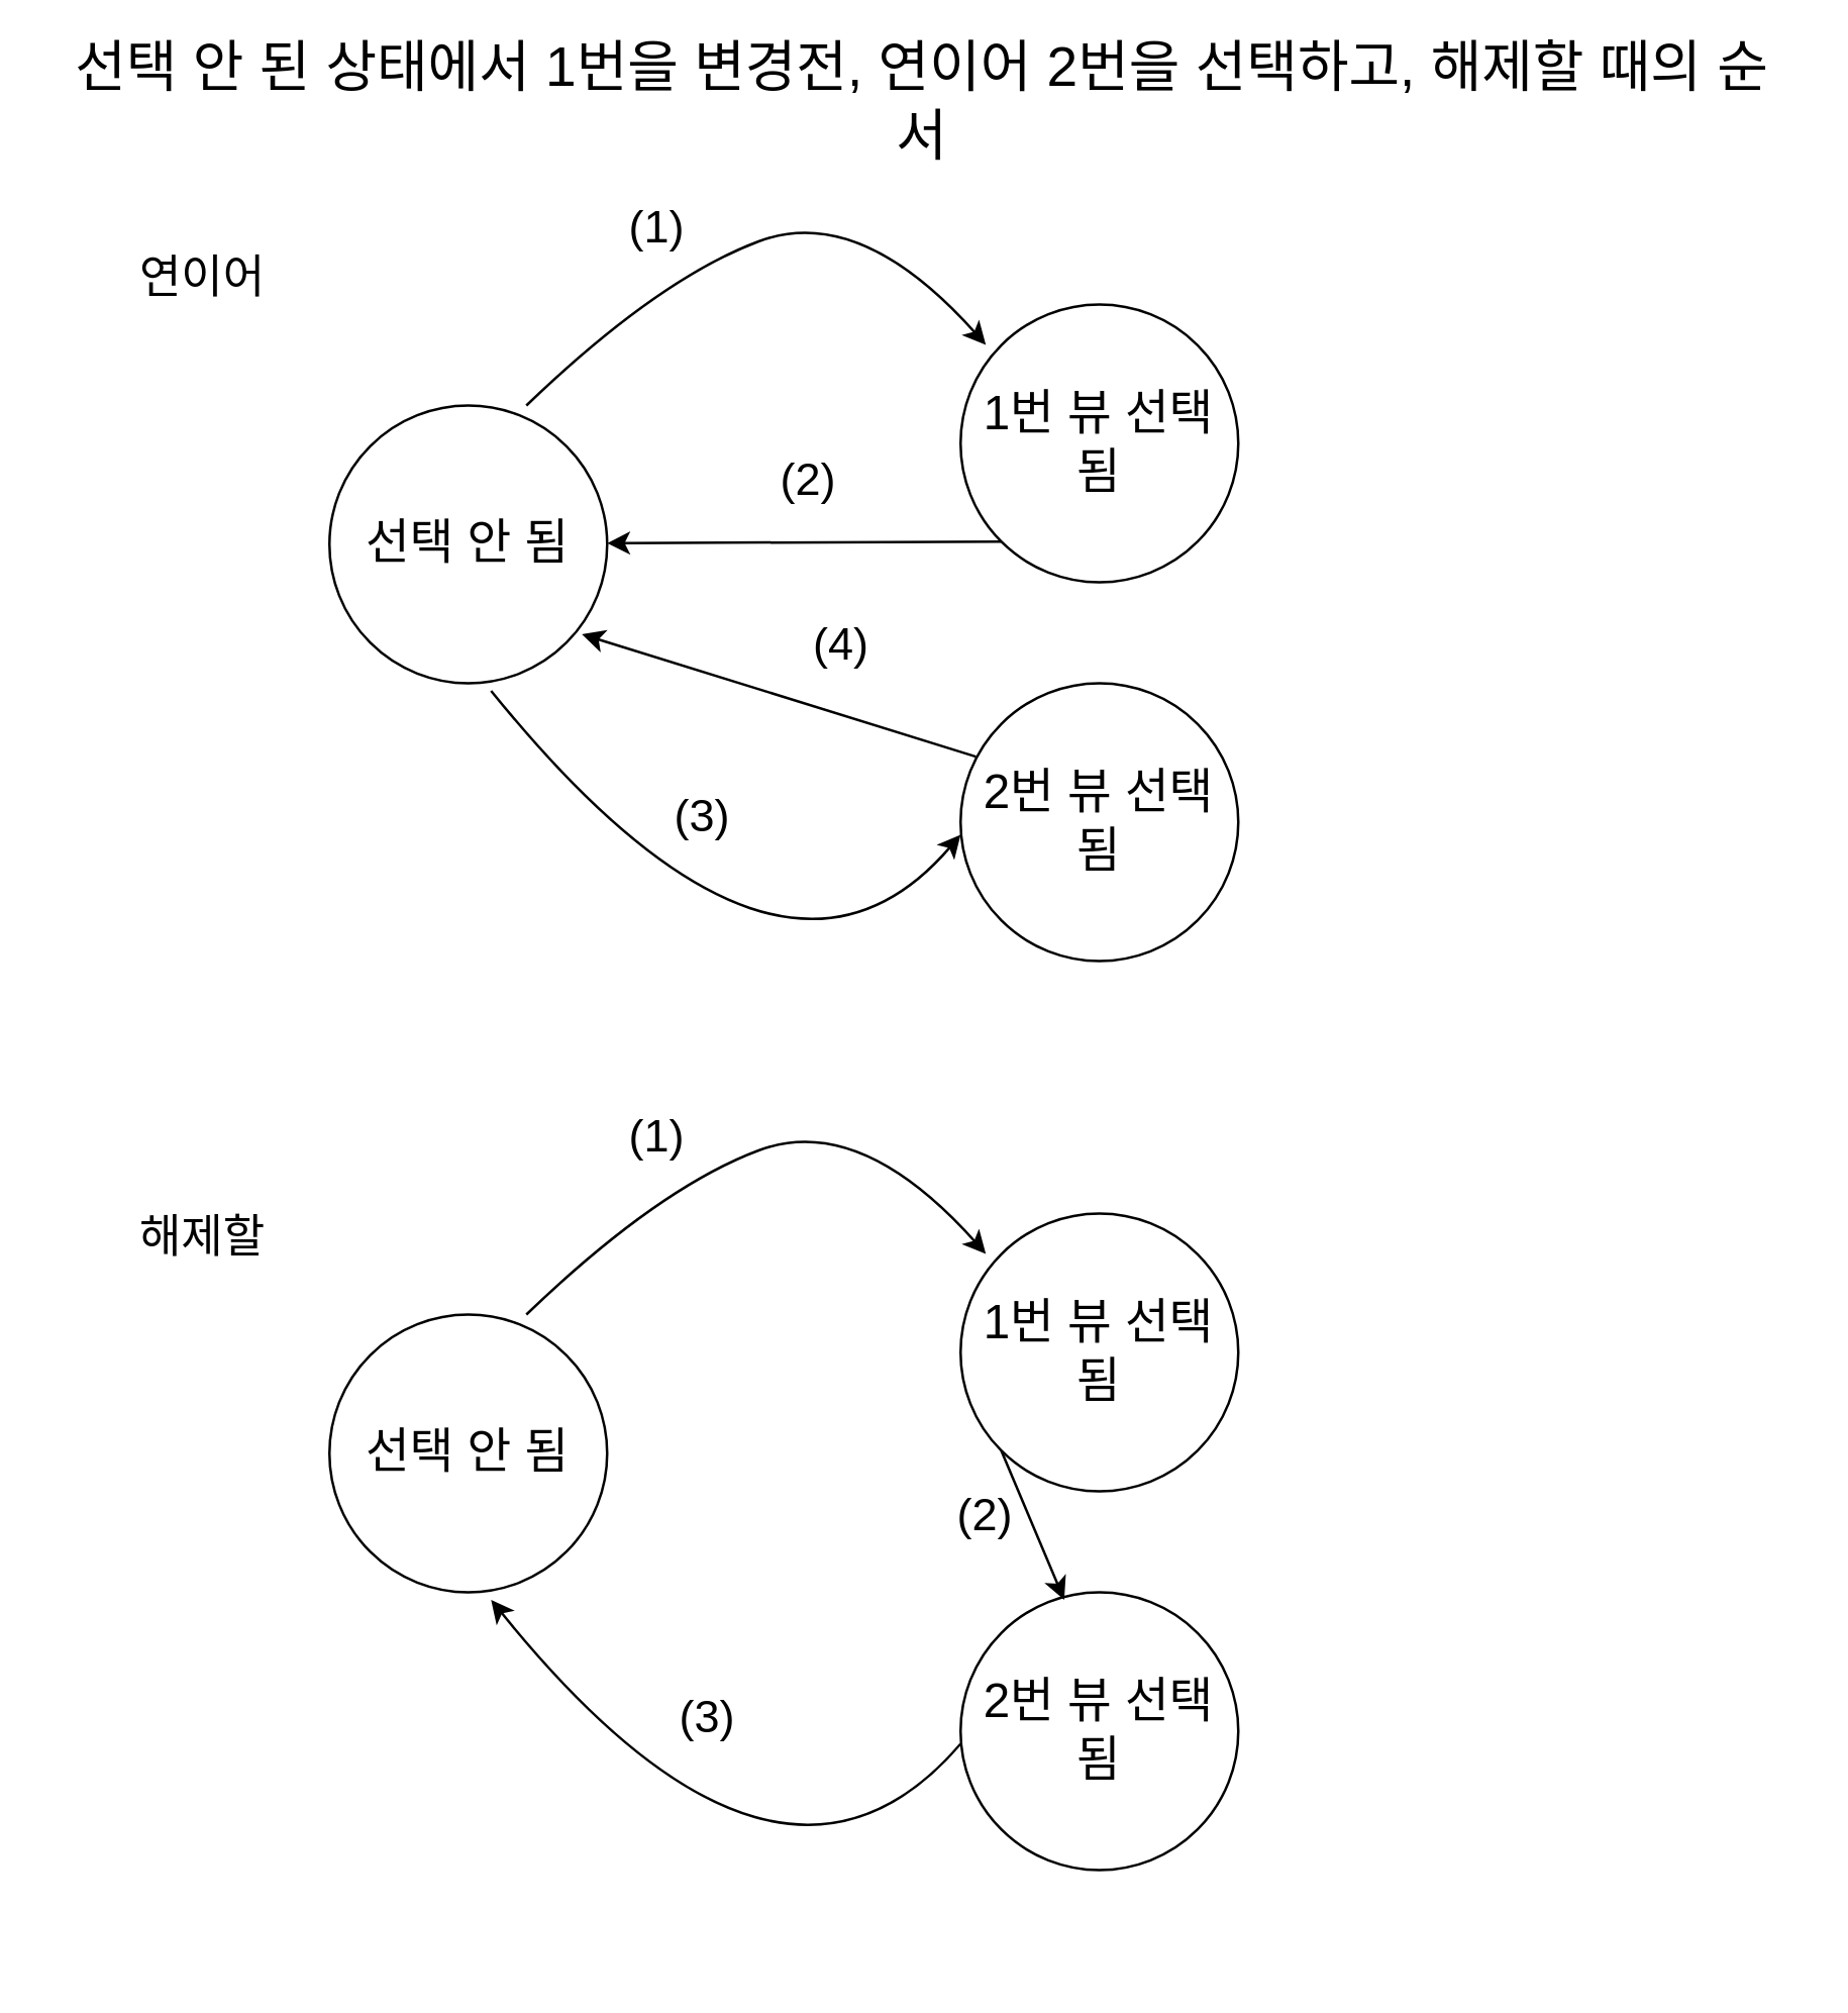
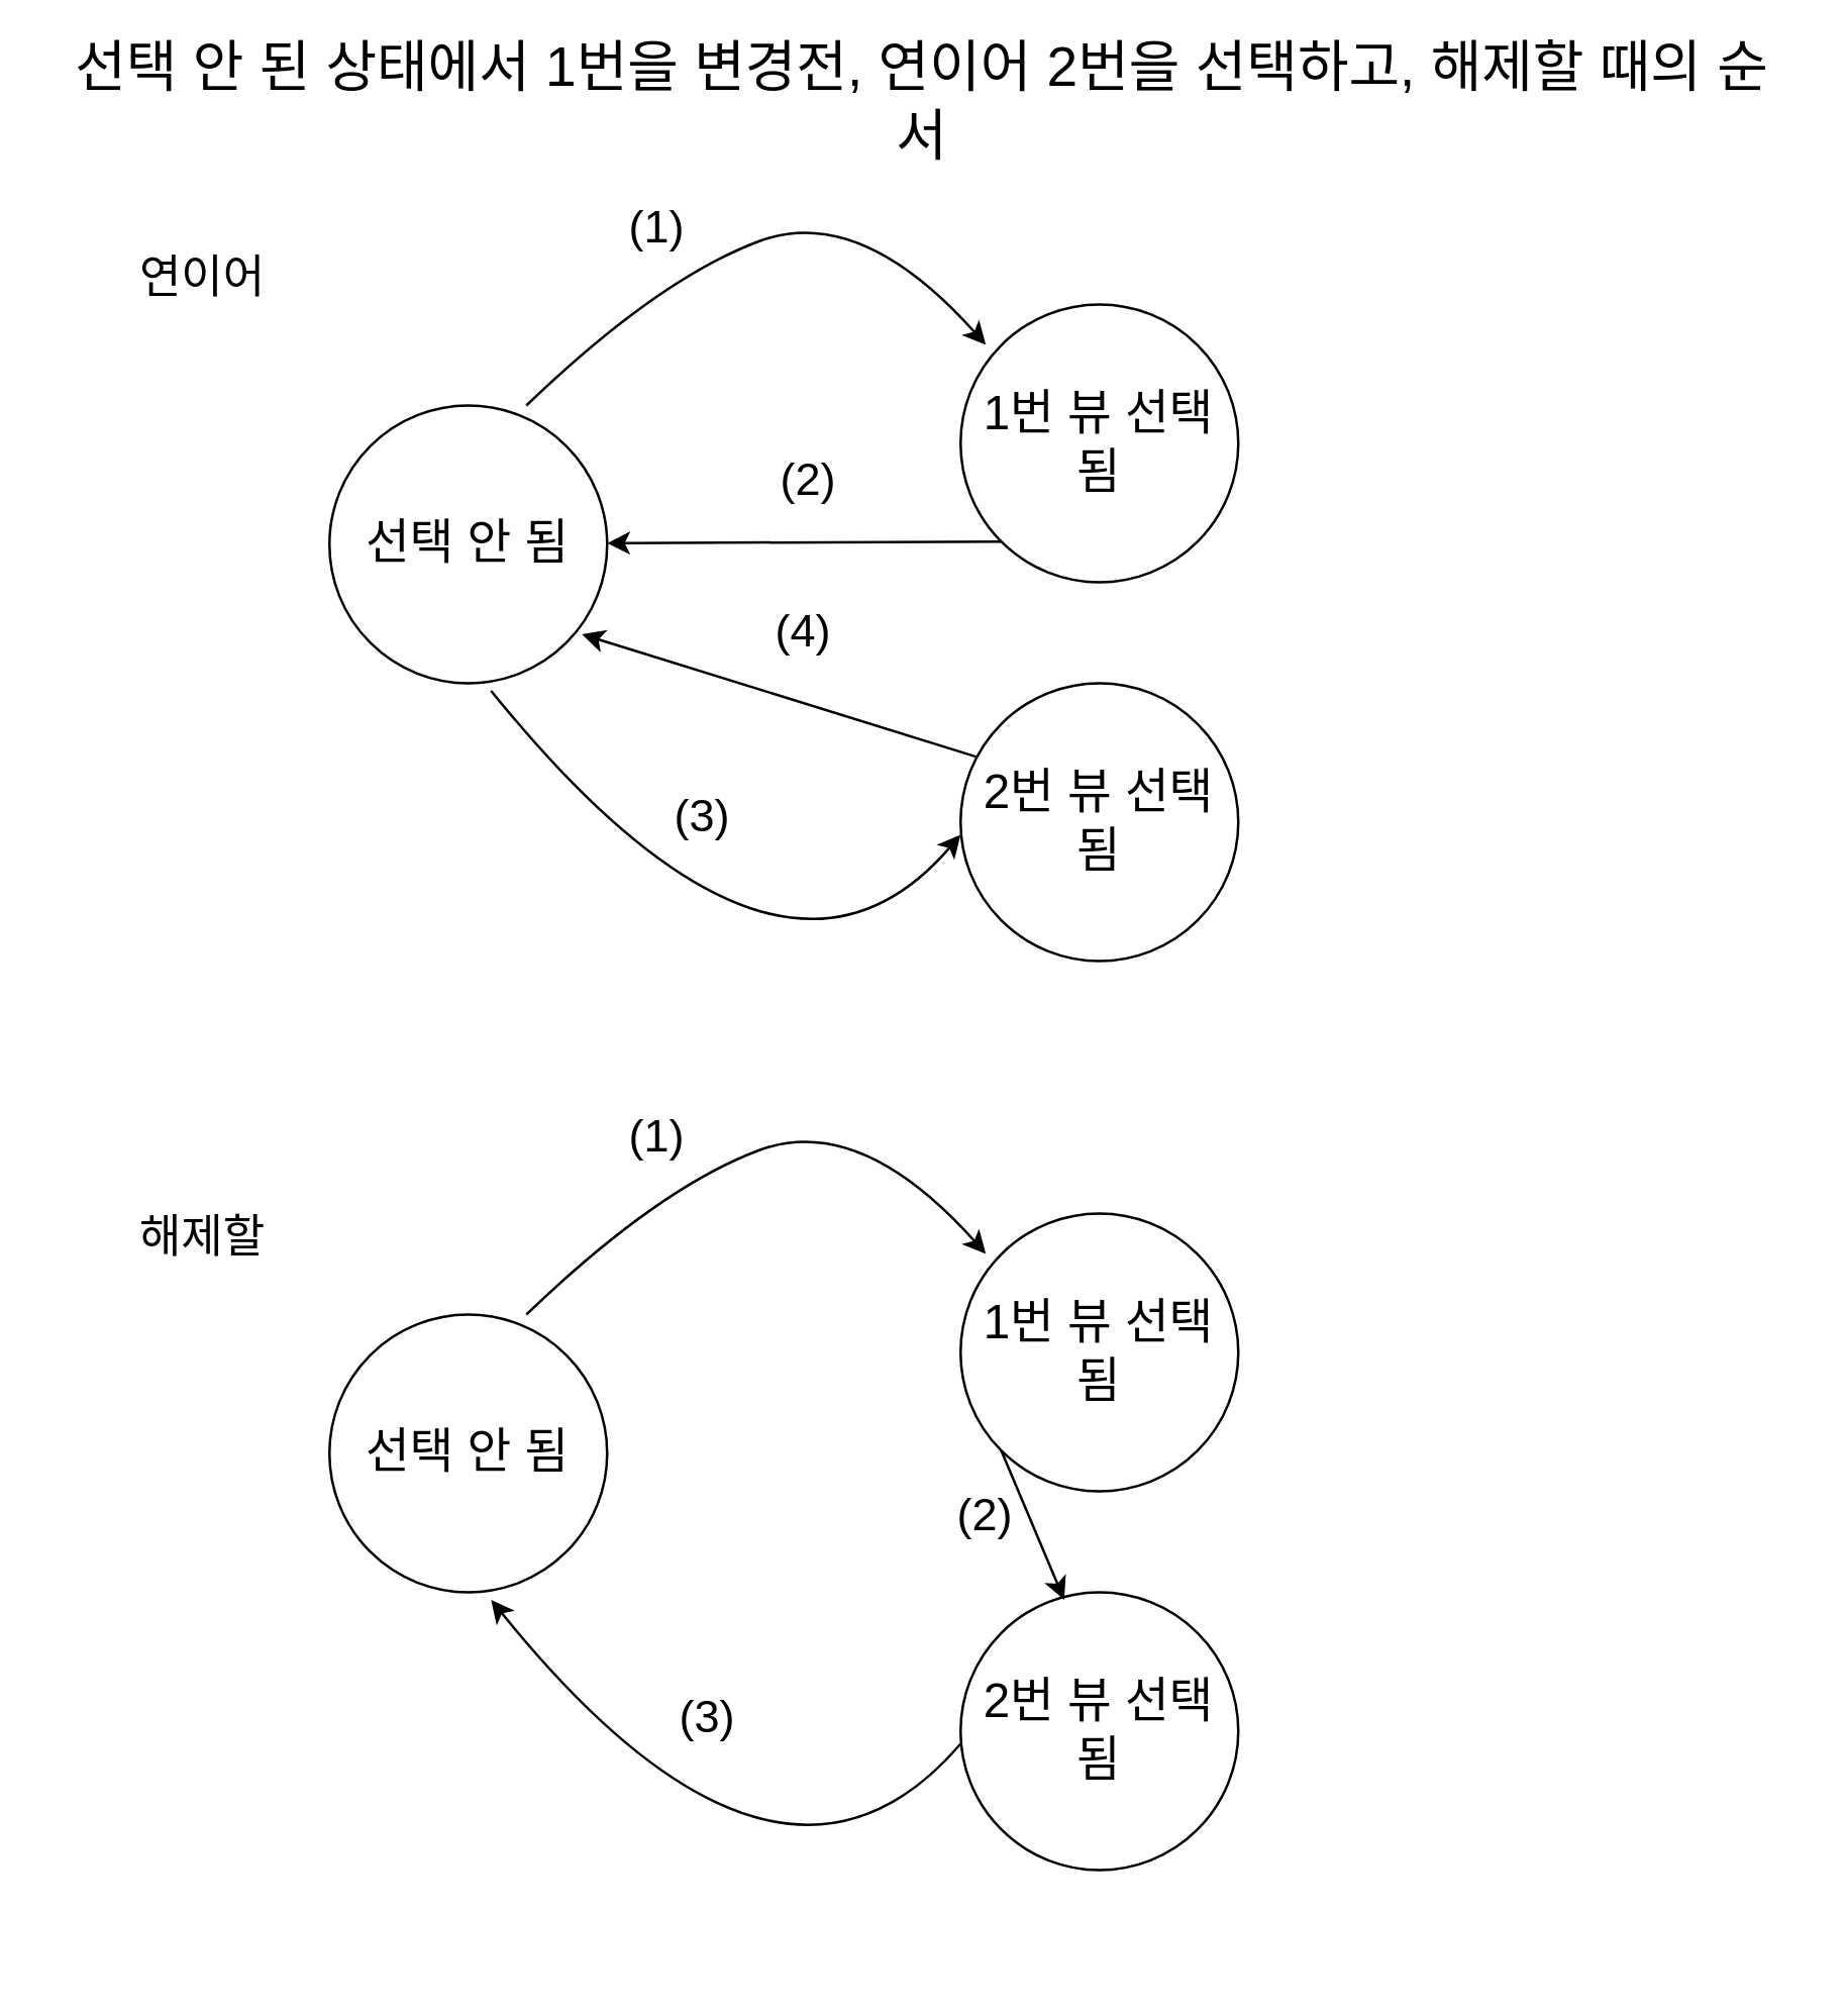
- <mxCell id="23" value="(4)" style="text;html=1;strokeColor=none;fillColor=none;align=center;verticalAlign=middle;whiteSpace=wrap;rounded=0;fontSize=18;" vertex="1" parent="1"><mxGeometry x="313" y="245" width="40" height="20" as="geometry" /></mxCell>
+ <mxCell id="23" value="(4)" style="text;html=1;strokeColor=none;fillColor=none;align=center;verticalAlign=middle;whiteSpace=wrap;rounded=0;fontSize=18;" vertex="1" parent="1"><mxGeometry x="298" y="240" width="40" height="20" as="geometry" /></mxCell>
